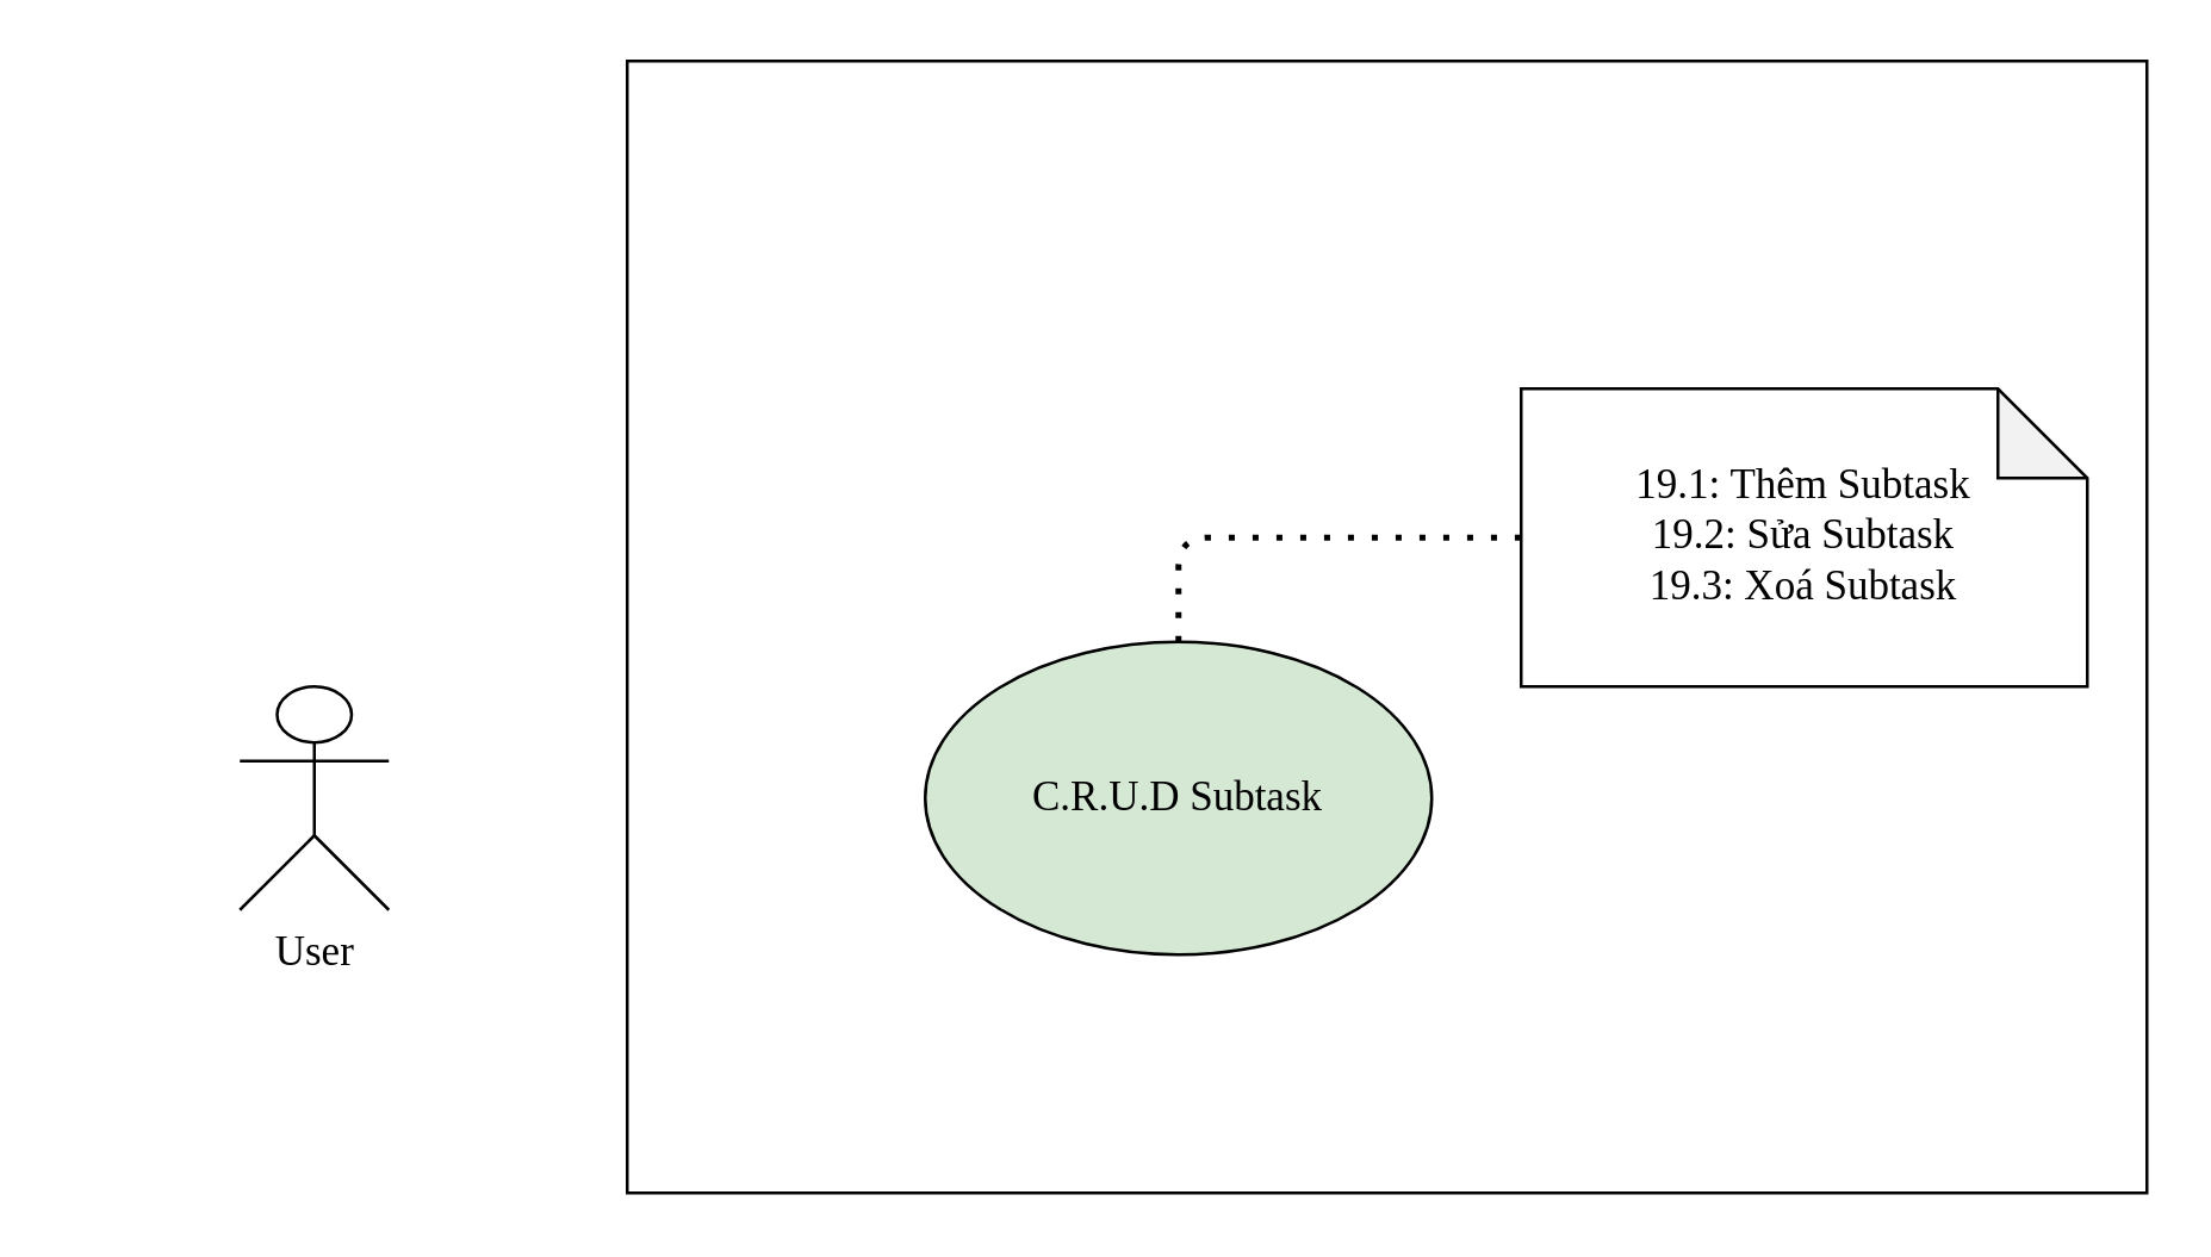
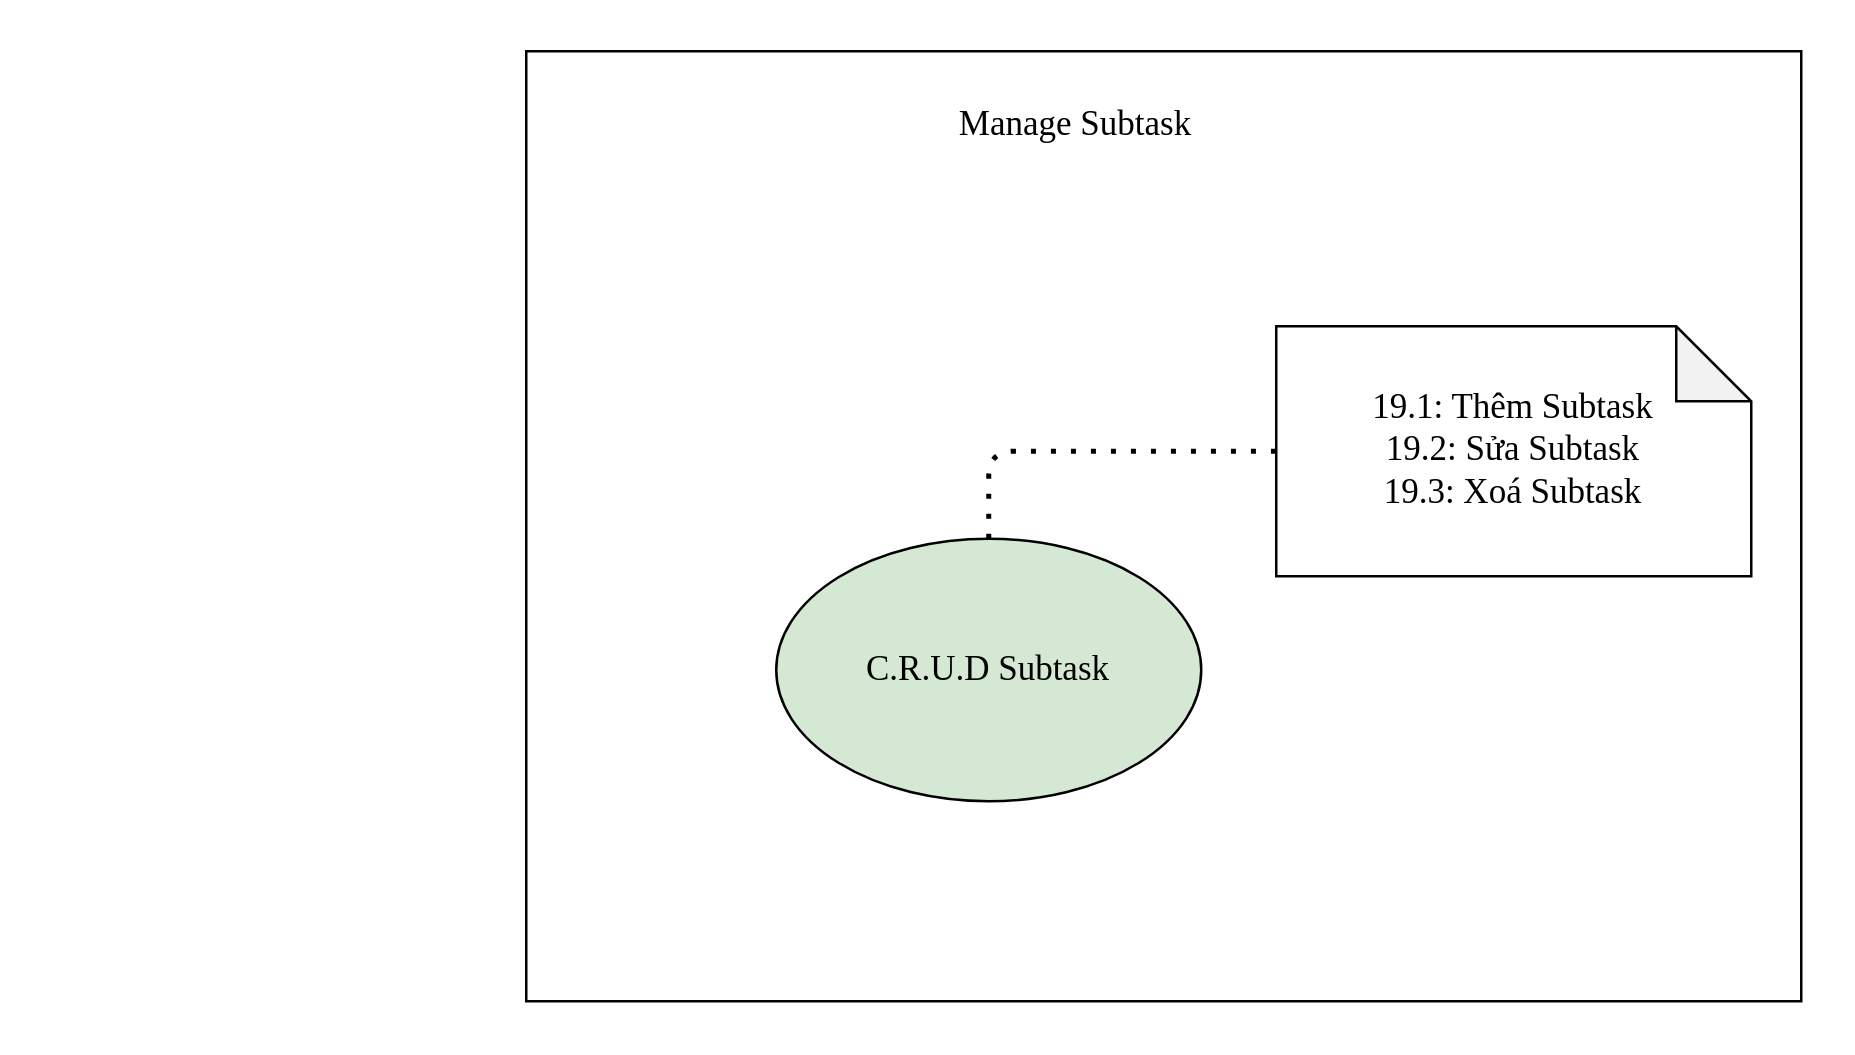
+ <mxCell id="9" value="Manage Subtask" style="text;html=1;strokeColor=none;fillColor=none;align=center;verticalAlign=middle;whiteSpace=wrap;rounded=0;fontFamily=Verdana;fontSize=14;" parent="2" vertex="1"><mxGeometry x="340" y="20" width="140" height="20" as="geometry" /></mxCell>
- <mxCell id="5" value="User" style="shape=umlActor;verticalLabelPosition=bottom;verticalAlign=top;html=1;outlineConnect=0;fontFamily=Verdana;fontSize=14;" parent="4" vertex="1"><mxGeometry x="60" y="100" width="50" height="75" as="geometry" /></mxCell>
